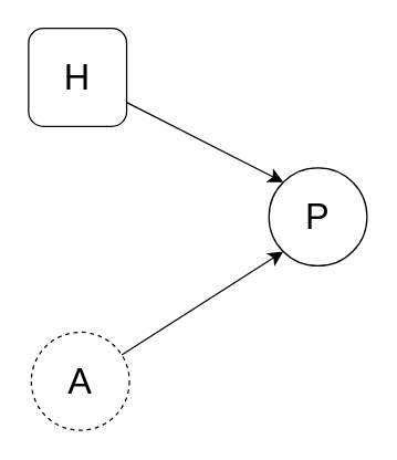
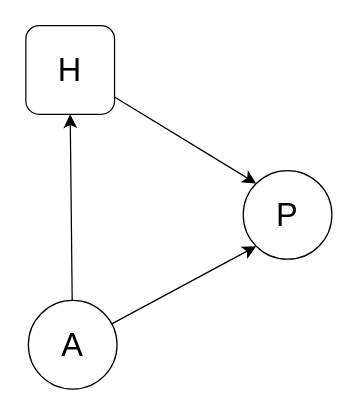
- <mxCell id="4" value="&lt;font style=&quot;font-size: 26px;&quot;&gt;P&lt;/font&gt;" style="ellipse;whiteSpace=wrap;html=1;aspect=fixed;" vertex="1" parent="1"><mxGeometry x="194" y="121" width="71" height="71" as="geometry" /></mxCell>
+ <mxCell id="4" value="&lt;font style=&quot;font-size: 26px;&quot;&gt;P&lt;/font&gt;" style="ellipse;whiteSpace=wrap;html=1;aspect=fixed;" vertex="1" parent="1"><mxGeometry x="194" y="136" width="71" height="71" as="geometry" /></mxCell>
+ <mxCell id="5" style="edgeStyle=none;curved=1;rounded=0;orthogonalLoop=1;jettySize=auto;html=1;entryX=0.5;entryY=1;entryDx=0;entryDy=0;fontSize=12;startSize=8;endSize=8;" edge="1" parent="1" source="7" target="3"><mxGeometry relative="1" as="geometry" /></mxCell>
- <mxCell id="7" value="&lt;font style=&quot;font-size: 26px;&quot;&gt;A&lt;/font&gt;" style="ellipse;whiteSpace=wrap;html=1;aspect=fixed;dashed=1;" vertex="1" parent="1"><mxGeometry x="22" y="240" width="71" height="71" as="geometry" /></mxCell>
+ <mxCell id="7" value="&lt;font style=&quot;font-size: 26px;&quot;&gt;A&lt;/font&gt;" style="ellipse;whiteSpace=wrap;html=1;aspect=fixed;" vertex="1" parent="1"><mxGeometry x="22" y="240" width="71" height="71" as="geometry" /></mxCell>
